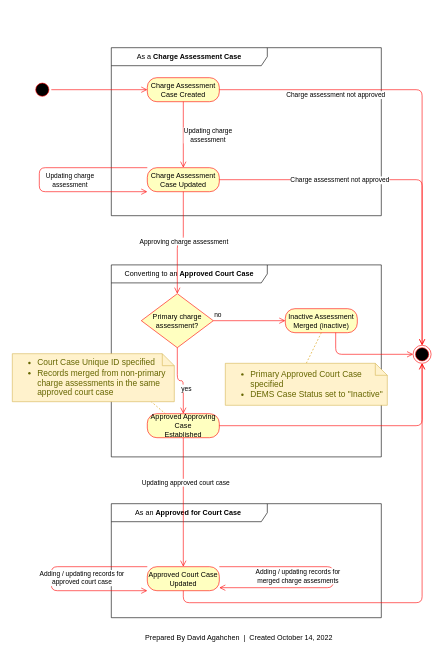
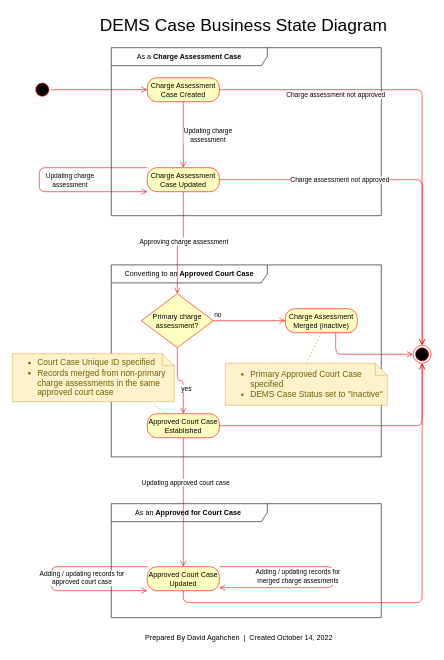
+ <mxCell id="39" value="&lt;span style=&quot;font-weight: 400 ; font-size: 29px&quot;&gt;DEMS Case Business State Diagram&lt;/span&gt;" style="text;strokeColor=none;fillColor=none;html=1;fontSize=29;fontStyle=1;verticalAlign=middle;align=center;rounded=1;labelBackgroundColor=none;fontColor=#000000;" vertex="1" parent="1"><mxGeometry x="140" y="20" width="530" height="42" as="geometry" /></mxCell>
- <mxCell id="26" value="Inactive Assessment Merged (inactive)" style="rounded=1;whiteSpace=wrap;html=1;arcSize=40;fontColor=#000000;fillColor=#ffffc0;strokeColor=#ff0000;" parent="1" vertex="1"><mxGeometry x="475" y="514" width="120" height="40" as="geometry" /></mxCell>
+ <mxCell id="26" value="Charge Assessment Merged (inactive)" style="rounded=1;whiteSpace=wrap;html=1;arcSize=40;fontColor=#000000;fillColor=#ffffc0;strokeColor=#ff0000;" parent="1" vertex="1"><mxGeometry x="475" y="514" width="120" height="40" as="geometry" /></mxCell>
- <mxCell id="27" value="Approved Approving Case&lt;br&gt;Established" style="rounded=1;whiteSpace=wrap;html=1;arcSize=40;fontColor=#000000;fillColor=#ffffc0;strokeColor=#ff0000;" parent="1" vertex="1"><mxGeometry x="245" y="689" width="120" height="40" as="geometry" /></mxCell>
+ <mxCell id="27" value="Approved Court Case&lt;br&gt;Established" style="rounded=1;whiteSpace=wrap;html=1;arcSize=40;fontColor=#000000;fillColor=#ffffc0;strokeColor=#ff0000;" parent="1" vertex="1"><mxGeometry x="245" y="689" width="120" height="40" as="geometry" /></mxCell>
